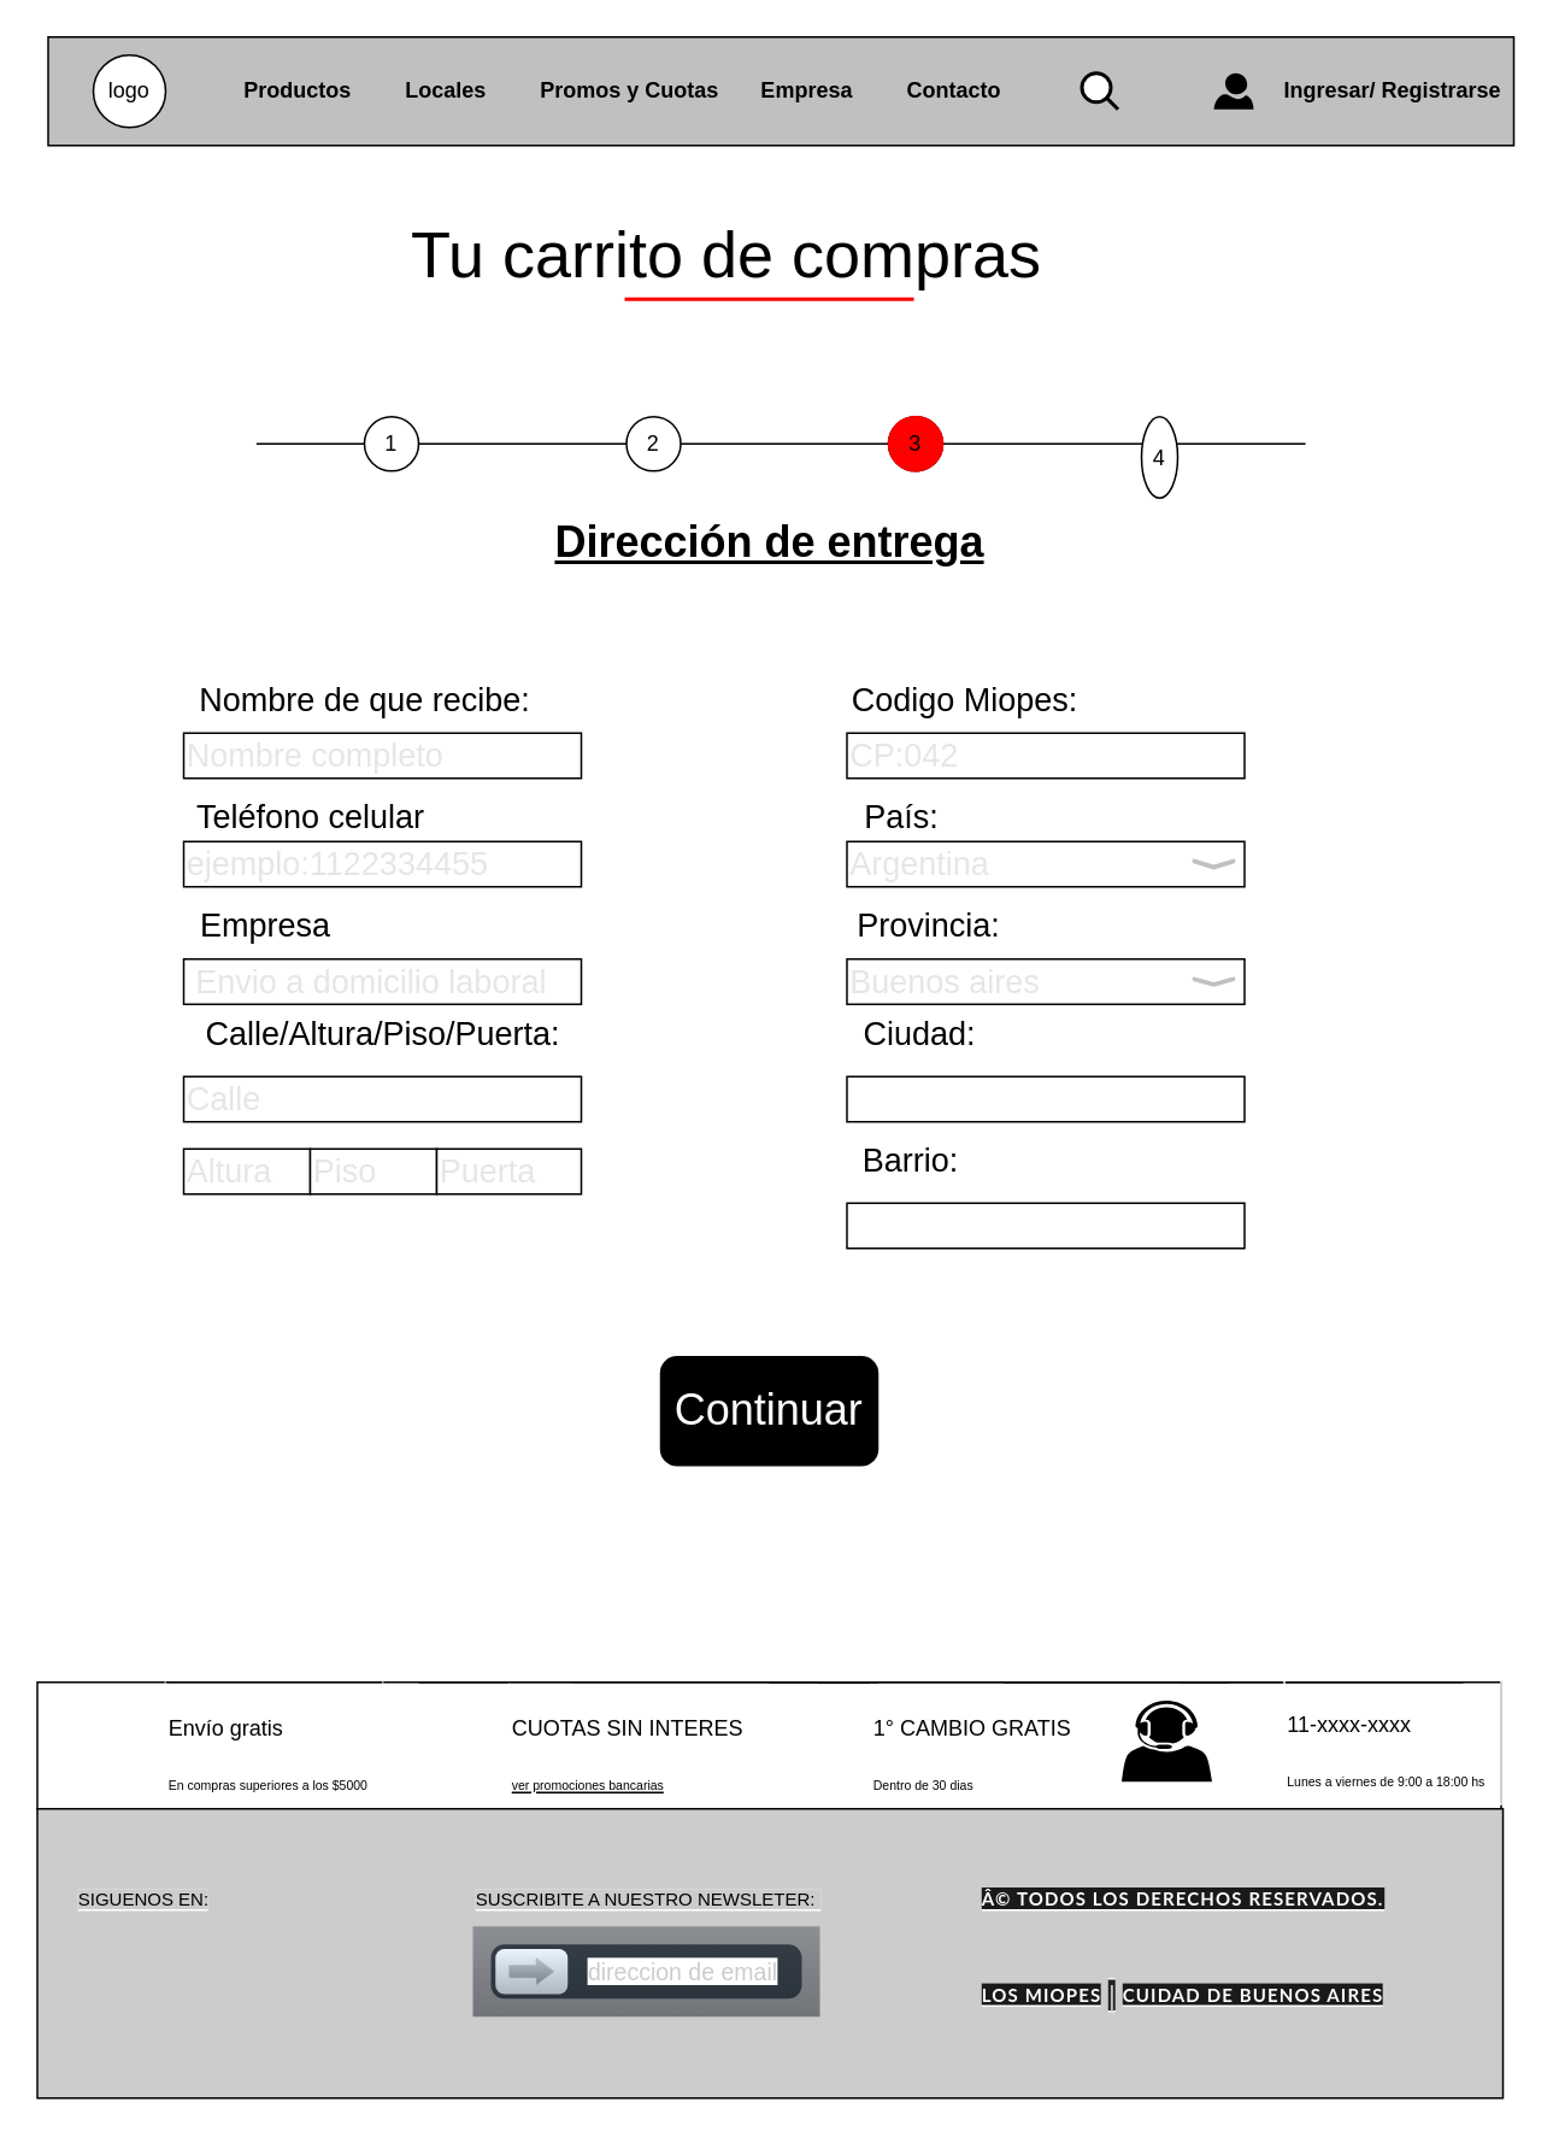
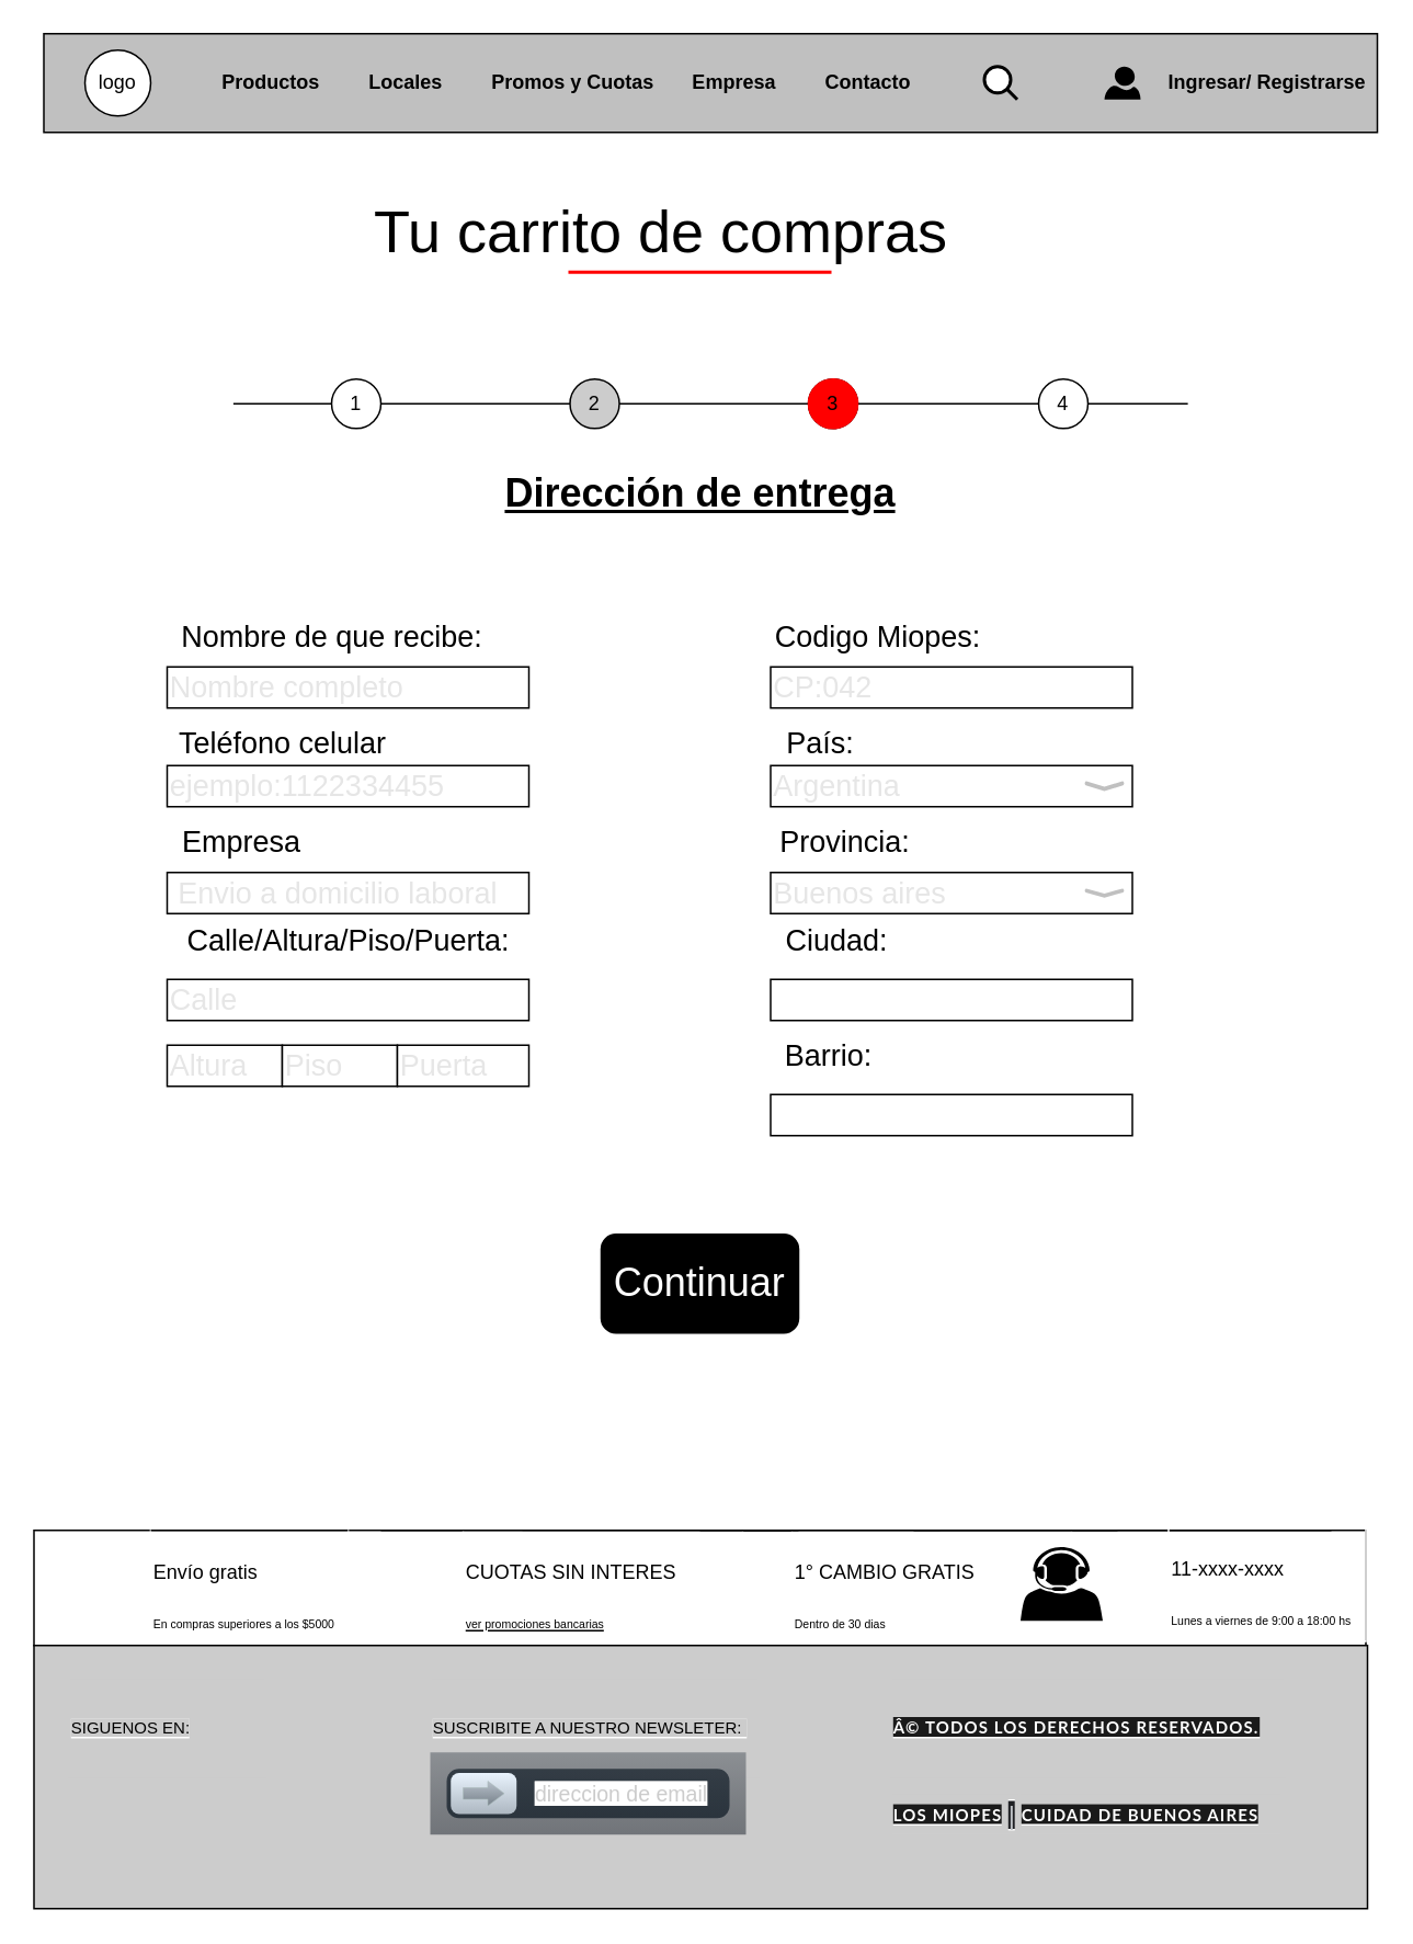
- <mxCell id="43" value="2" style="ellipse;whiteSpace=wrap;html=1;aspect=fixed;strokeColor=#000000;fillColor=#FFFFFF;" parent="1" vertex="1"><mxGeometry x="346" y="230" width="30" height="30" as="geometry" /></mxCell>
+ <mxCell id="43" value="2" style="ellipse;whiteSpace=wrap;html=1;aspect=fixed;strokeColor=#000000;fillColor=#cccccc;" parent="1" vertex="1"><mxGeometry x="346" y="230" width="30" height="30" as="geometry" /></mxCell>
- <mxCell id="42" value="4" style="ellipse;whiteSpace=wrap;html=1;aspect=fixed;strokeColor=#000000;fillColor=#FFFFFF;" parent="1" vertex="1"><mxGeometry x="631" y="230" width="20" height="45" as="geometry" /></mxCell>
+ <mxCell id="42" value="4" style="ellipse;whiteSpace=wrap;html=1;aspect=fixed;strokeColor=#000000;fillColor=#FFFFFF;" parent="1" vertex="1"><mxGeometry x="631" y="230" width="30" height="30" as="geometry" /></mxCell>
